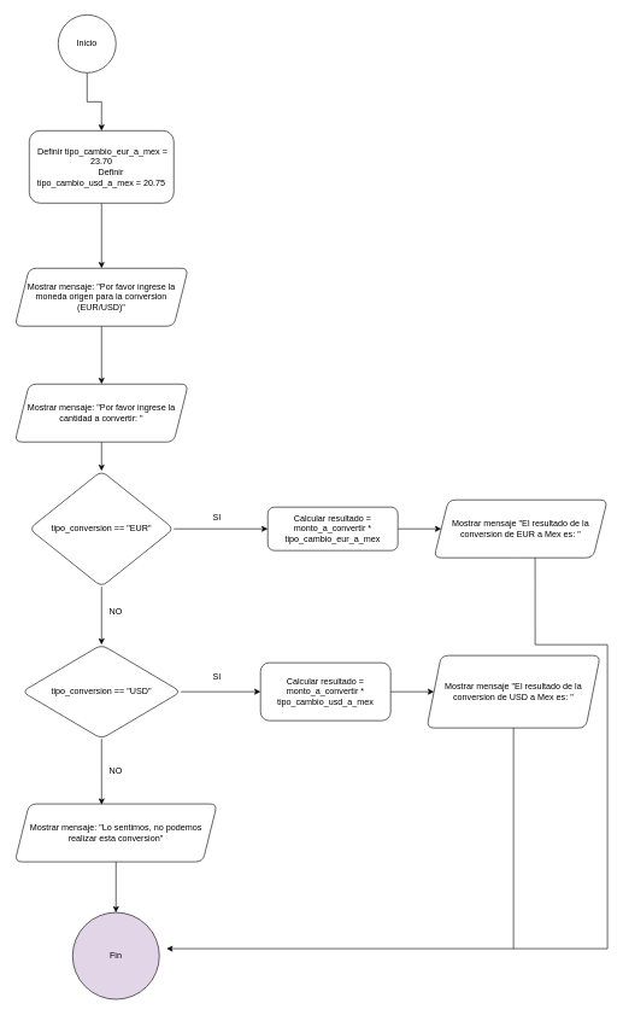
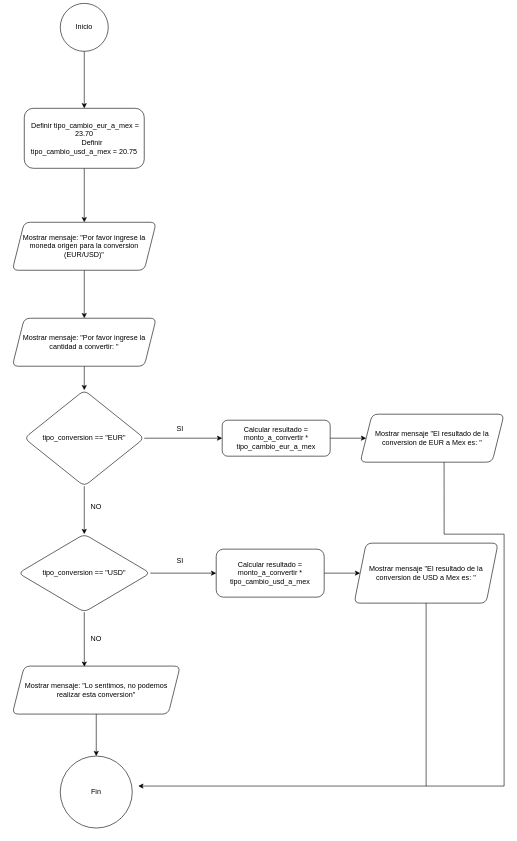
- <mxCell id="3" value="Inicio" style="ellipse;whiteSpace=wrap;html=1;aspect=fixed;" vertex="1" parent="1"><mxGeometry x="80" y="20" width="80" height="80" as="geometry" /></mxCell>
+ <mxCell id="3" value="Inicio" style="ellipse;whiteSpace=wrap;html=1;aspect=fixed;" vertex="1" parent="1"><mxGeometry x="100" y="5" width="80" height="80" as="geometry" /></mxCell>
- <mxCell id="23" value="Fin" style="ellipse;whiteSpace=wrap;html=1;rounded=1;fillColor=#e1d5e7;" vertex="1" parent="1"><mxGeometry x="100" y="1260" width="120" height="120" as="geometry" /></mxCell>
+ <mxCell id="23" value="Fin" style="ellipse;whiteSpace=wrap;html=1;rounded=1;" vertex="1" parent="1"><mxGeometry x="100" y="1260" width="120" height="120" as="geometry" /></mxCell>
